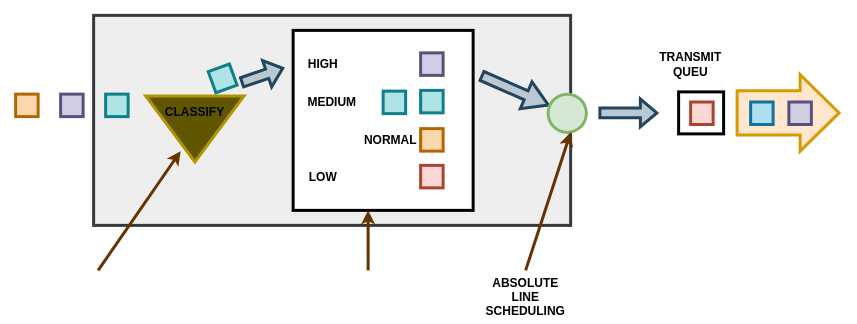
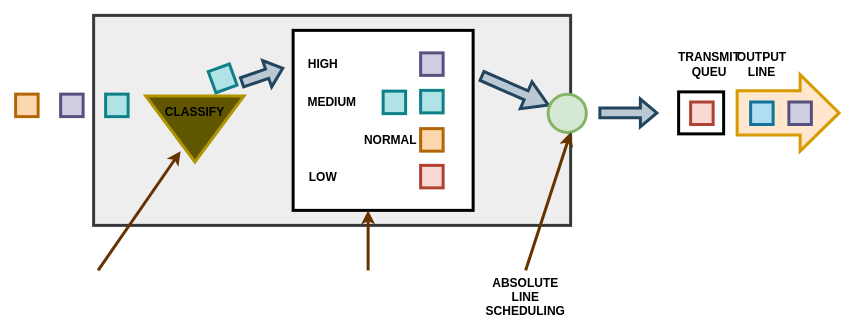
- <mxCell id="33" value="TRANSMIT QUEU" style="text;html=1;strokeColor=none;fillColor=none;align=center;verticalAlign=middle;whiteSpace=wrap;rounded=0;strokeWidth=1;fontStyle=1;fontSize=16;" vertex="1" parent="1"><mxGeometry x="890" y="70" width="60" height="30" as="geometry" /></mxCell>
+ <mxCell id="33" value="TRANSMIT QUEU" style="text;html=1;strokeColor=none;fillColor=none;align=center;verticalAlign=middle;whiteSpace=wrap;rounded=0;strokeWidth=1;fontStyle=1;fontSize=16;" vertex="1" parent="1"><mxGeometry x="915" y="70" width="60" height="30" as="geometry" /></mxCell>
+ <mxCell id="34" value="OUTPUT LINE" style="text;html=1;strokeColor=none;fillColor=none;align=center;verticalAlign=middle;whiteSpace=wrap;rounded=0;strokeWidth=1;fontStyle=1;fontSize=16;" vertex="1" parent="1"><mxGeometry x="985" y="70" width="60" height="30" as="geometry" /></mxCell>
